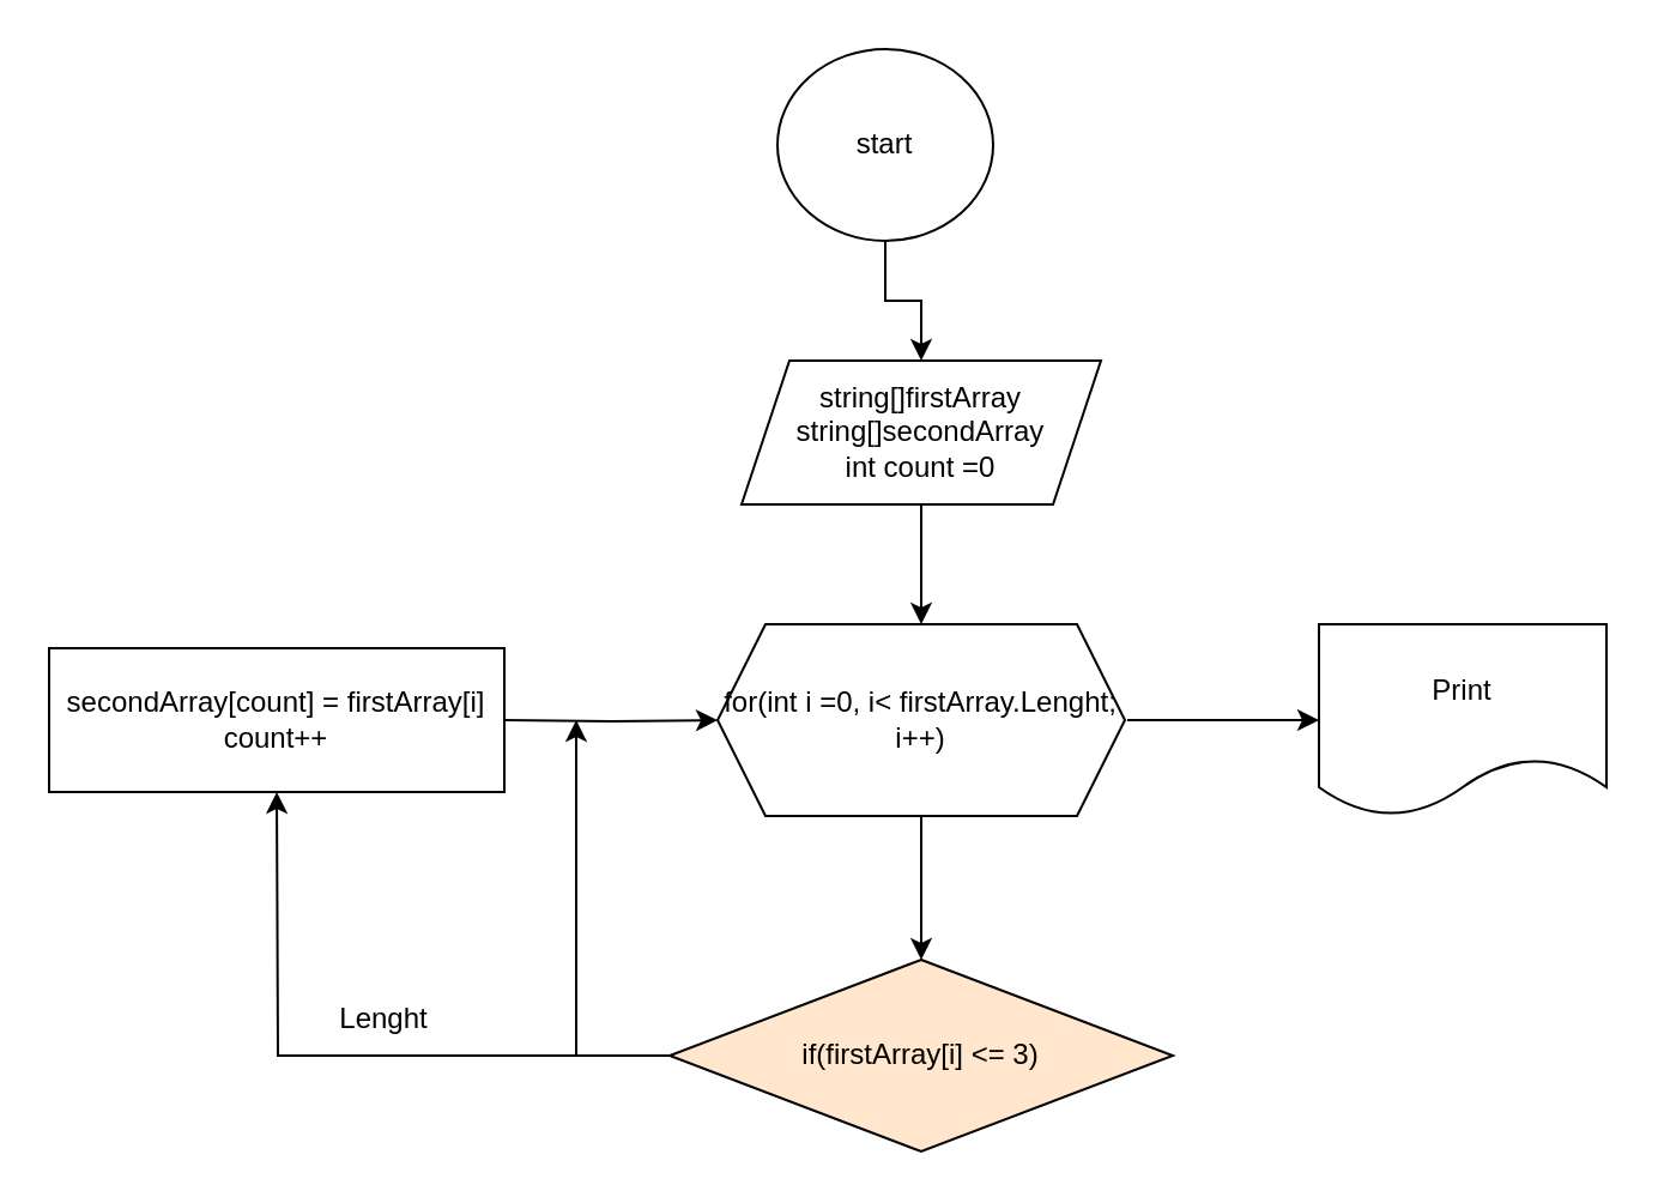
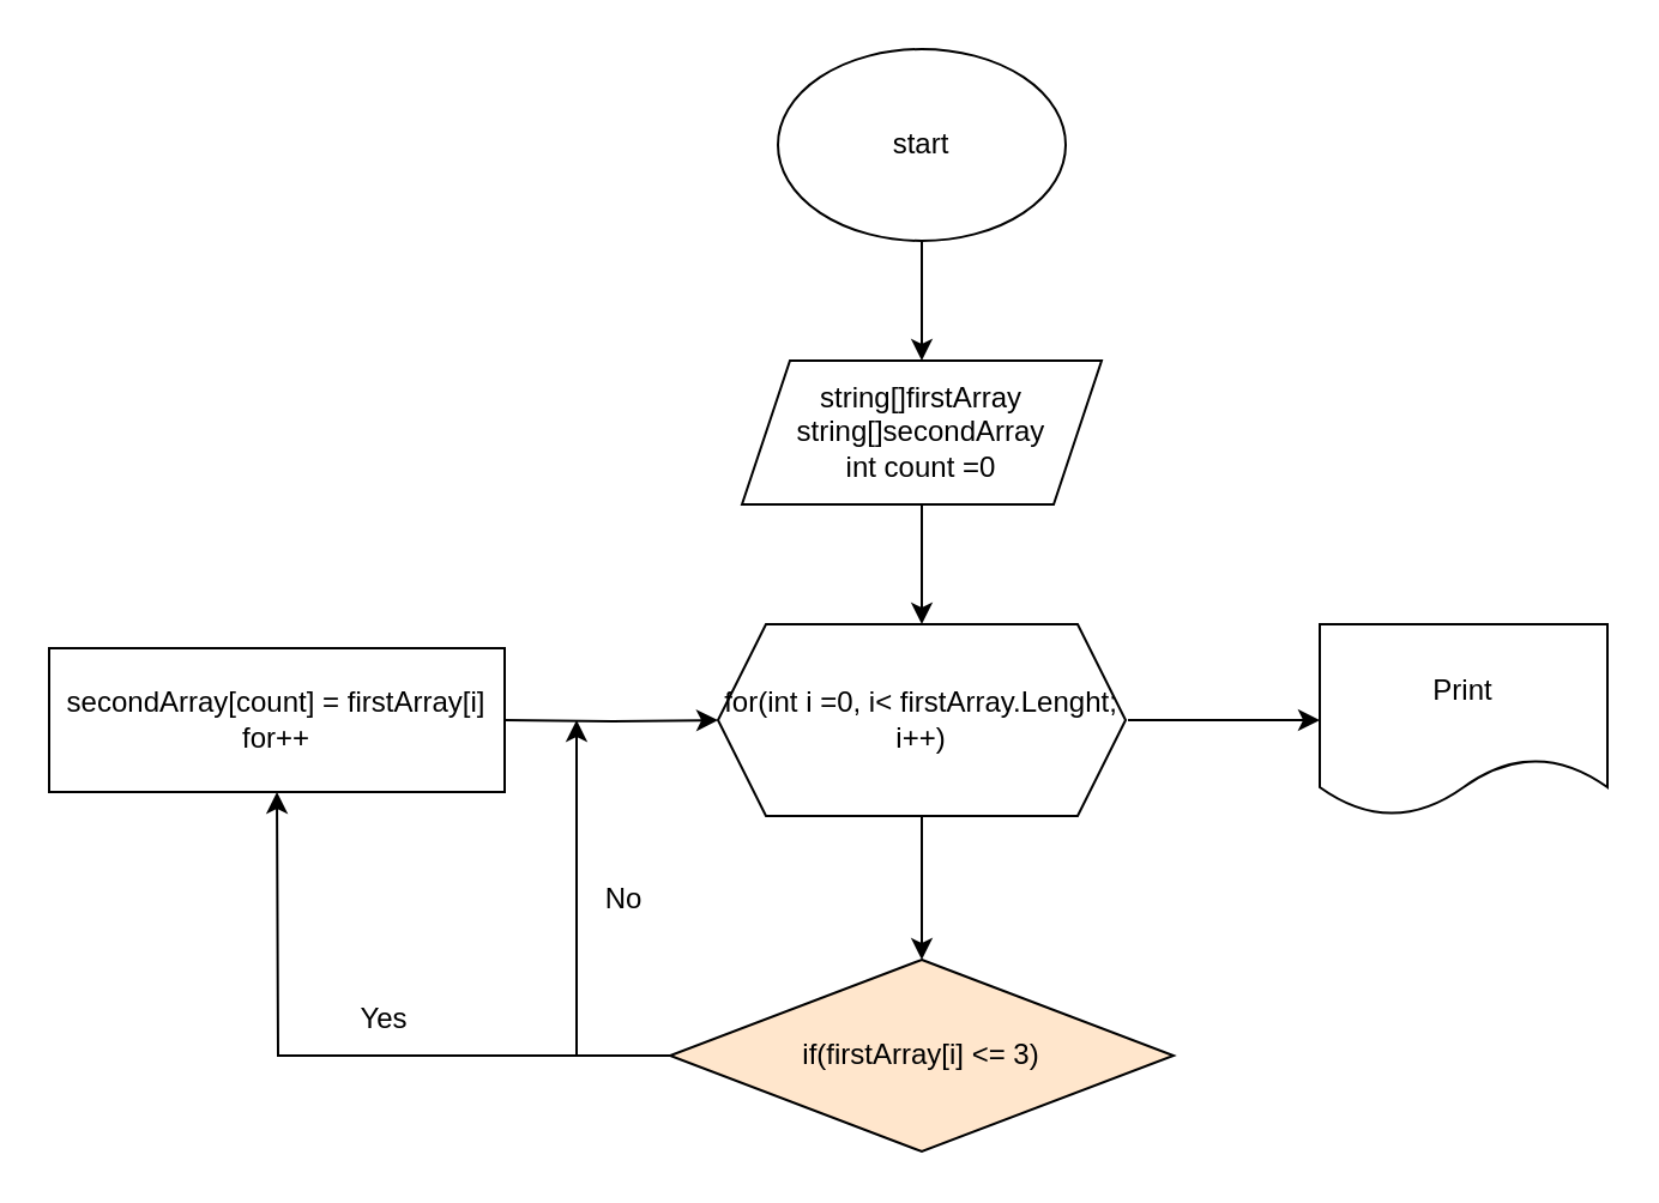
- <mxCell id="3" value="start&lt;br&gt;" style="ellipse;whiteSpace=wrap;html=1;" vertex="1" parent="1"><mxGeometry x="324" y="20" width="90" height="80" as="geometry" /></mxCell>
+ <mxCell id="3" value="start&lt;br&gt;" style="ellipse;whiteSpace=wrap;html=1;" vertex="1" parent="1"><mxGeometry x="324" y="20" width="120" height="80" as="geometry" /></mxCell>
- <mxCell id="16" value="secondArray[count] = firstArray[i]&lt;br&gt;count++" style="rounded=0;whiteSpace=wrap;html=1;" vertex="1" parent="1"><mxGeometry x="20" y="270" width="190" height="60" as="geometry" /></mxCell>
+ <mxCell id="16" value="secondArray[count] = firstArray[i]&lt;br&gt;for++" style="rounded=0;whiteSpace=wrap;html=1;" vertex="1" parent="1"><mxGeometry x="20" y="270" width="190" height="60" as="geometry" /></mxCell>
+ <mxCell id="13" value="No" style="text;html=1;strokeColor=none;fillColor=none;align=center;verticalAlign=middle;whiteSpace=wrap;rounded=0;" vertex="1" parent="1"><mxGeometry x="230" y="360" width="60" height="30" as="geometry" /></mxCell>
- <mxCell id="11" value="Lenght" style="text;html=1;strokeColor=none;fillColor=none;align=center;verticalAlign=middle;whiteSpace=wrap;rounded=0;" vertex="1" parent="1"><mxGeometry x="130" y="410" width="60" height="30" as="geometry" /></mxCell>
+ <mxCell id="11" value="Yes" style="text;html=1;strokeColor=none;fillColor=none;align=center;verticalAlign=middle;whiteSpace=wrap;rounded=0;" vertex="1" parent="1"><mxGeometry x="130" y="410" width="60" height="30" as="geometry" /></mxCell>
